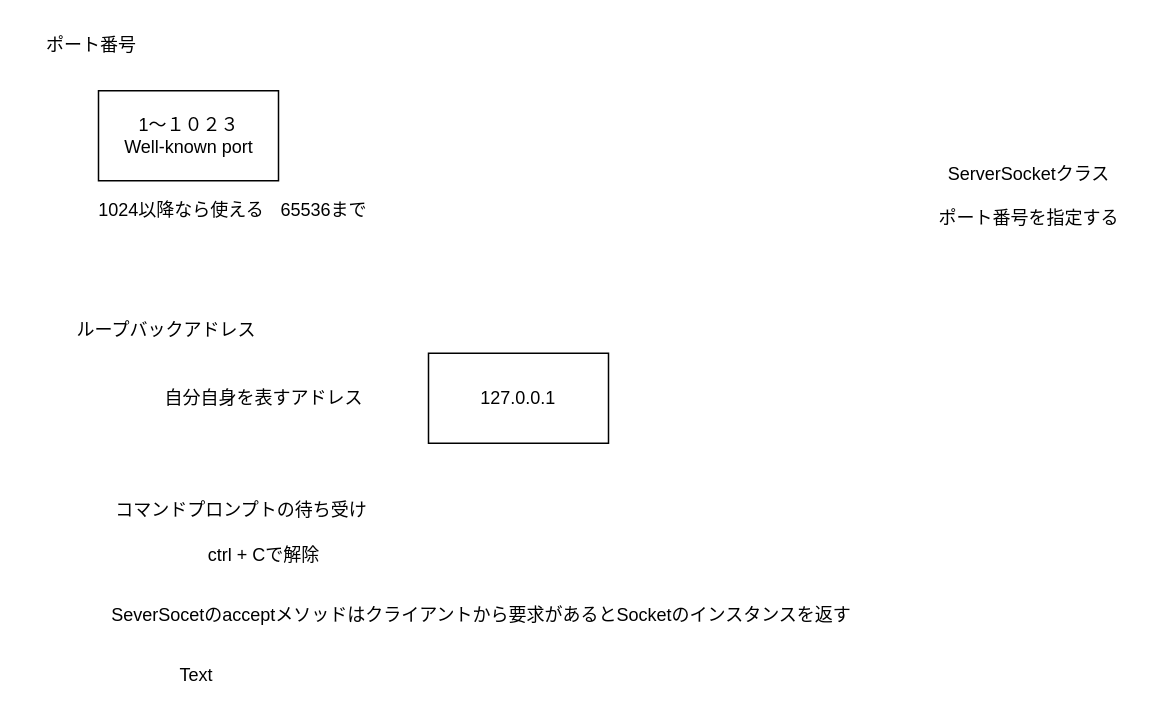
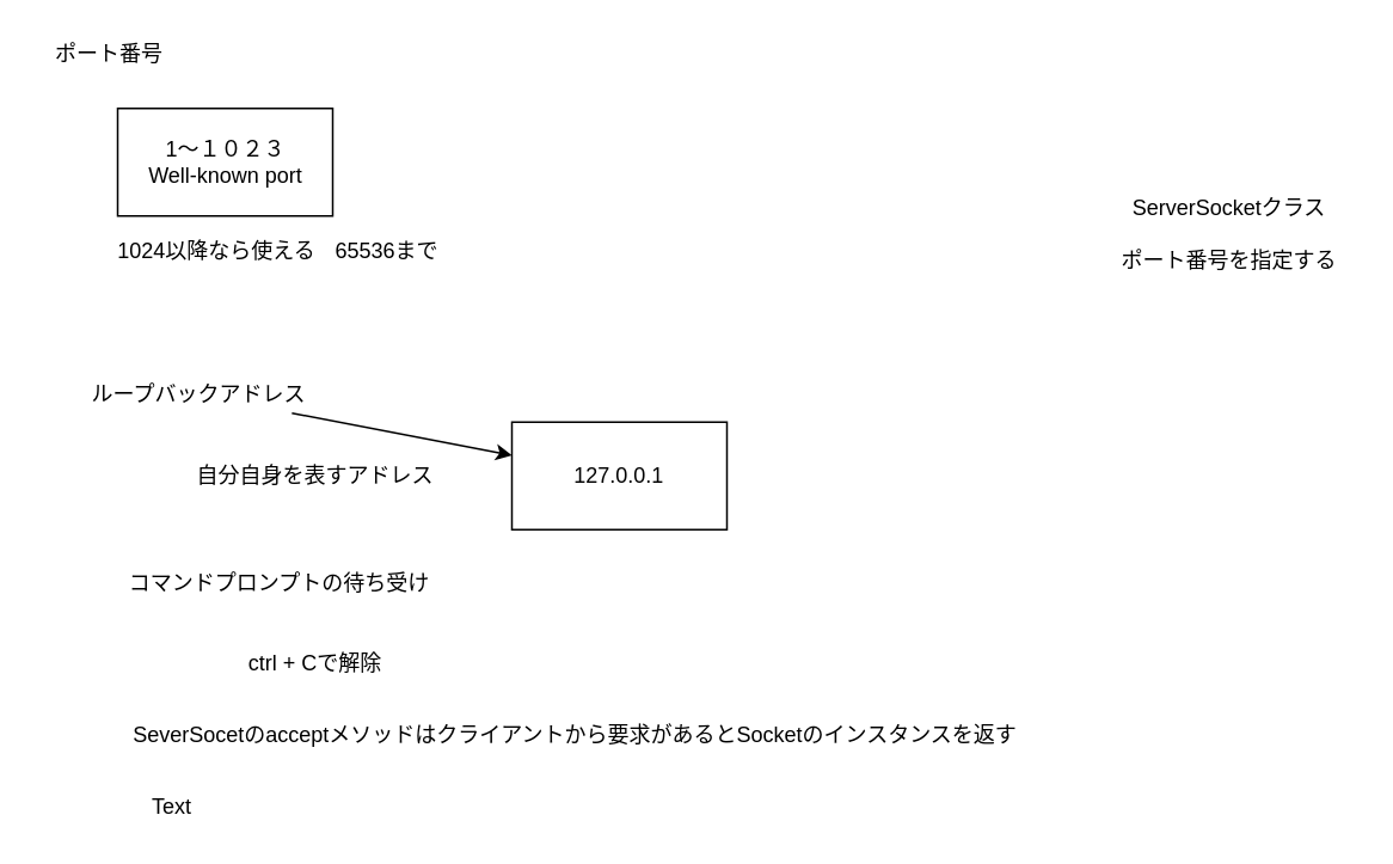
+ <mxCell id="7" value="" style="edgeStyle=none;html=1;" parent="1" source="8" target="9" edge="1"><mxGeometry relative="1" as="geometry" /></mxCell>
- <mxCell id="11" value="コマンドプロンプトの待ち受け&lt;br&gt;" style="text;html=1;align=center;verticalAlign=middle;resizable=0;points=[];autosize=1;strokeColor=none;" parent="1" vertex="1"><mxGeometry x="70" y="330" width="180" height="20" as="geometry" /></mxCell>
+ <mxCell id="11" value="コマンドプロンプトの待ち受け&lt;br&gt;" style="text;html=1;align=center;verticalAlign=middle;resizable=0;points=[];autosize=1;strokeColor=none;" parent="1" vertex="1"><mxGeometry x="65" y="315" width="180" height="20" as="geometry" /></mxCell>
- <mxCell id="14" value="Text" style="text;html=1;align=center;verticalAlign=middle;resizable=0;points=[];autosize=1;strokeColor=none;" parent="1" vertex="1"><mxGeometry x="110" y="440" width="40" height="20" as="geometry" /></mxCell>
+ <mxCell id="14" value="Text" style="text;html=1;align=center;verticalAlign=middle;resizable=0;points=[];autosize=1;strokeColor=none;" parent="1" vertex="1"><mxGeometry x="75" y="440" width="40" height="20" as="geometry" /></mxCell>
